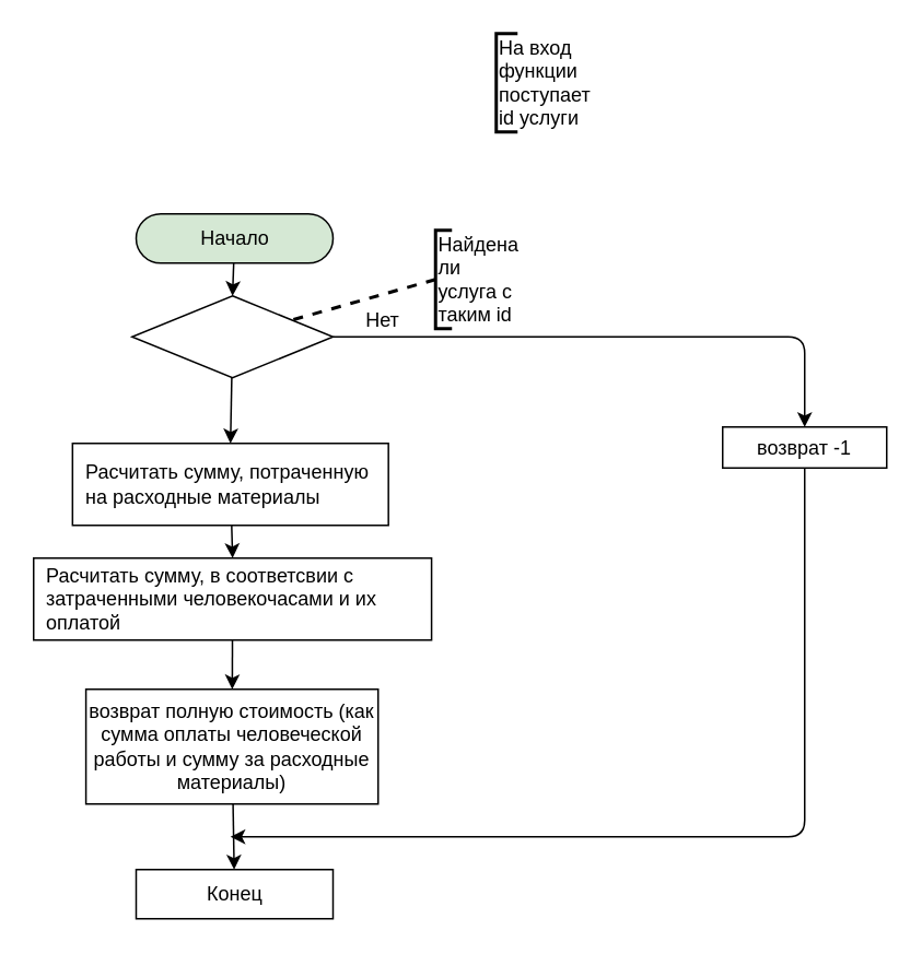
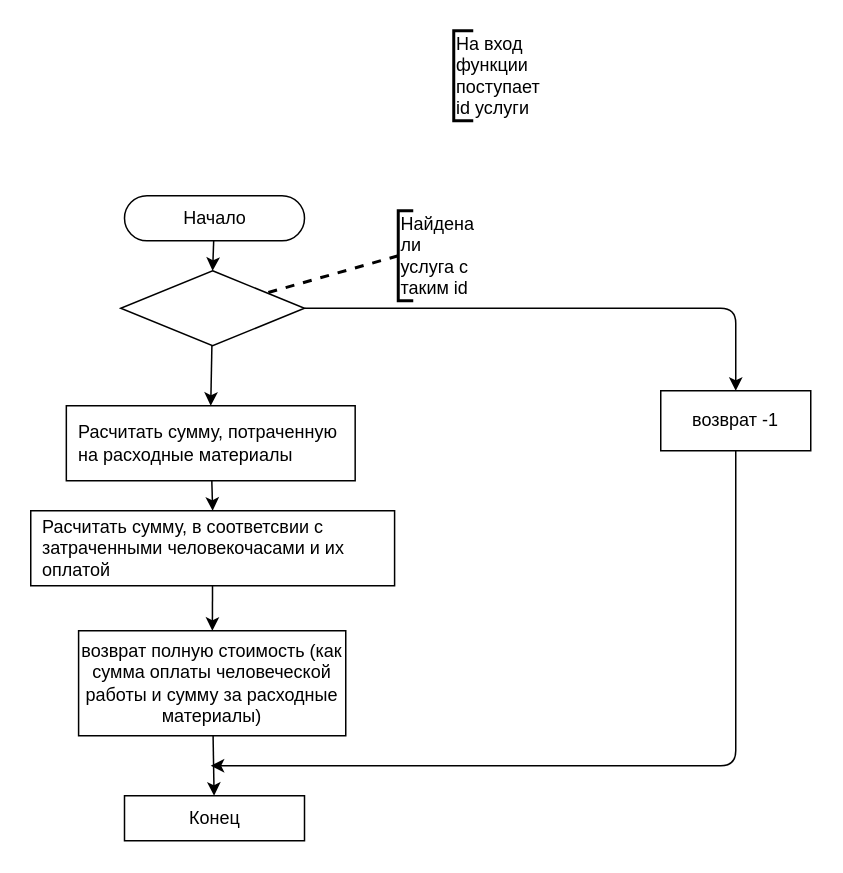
- <mxCell id="3" value="Начало" style="rounded=1;whiteSpace=wrap;html=1;arcSize=50;fillColor=#d5e8d4;" parent="1" vertex="1"><mxGeometry x="82.5" y="130" width="120" height="30" as="geometry" /></mxCell>
+ <mxCell id="3" value="Начало" style="rounded=1;whiteSpace=wrap;html=1;arcSize=50;" parent="1" vertex="1"><mxGeometry x="82.5" y="130" width="120" height="30" as="geometry" /></mxCell>
- <mxCell id="12" value="Нет" style="text;html=1;align=center;verticalAlign=middle;whiteSpace=wrap;rounded=0;" parent="1" vertex="1"><mxGeometry x="202.5" y="180" width="60" height="30" as="geometry" /></mxCell>
- <mxCell id="17" value="возврат -1" style="rounded=0;whiteSpace=wrap;html=1;" parent="1" vertex="1"><mxGeometry x="440" y="260" width="100" height="25" as="geometry" /></mxCell>
+ <mxCell id="17" value="возврат -1" style="rounded=0;whiteSpace=wrap;html=1;" parent="1" vertex="1"><mxGeometry x="440" y="260" width="100" height="40" as="geometry" /></mxCell>
